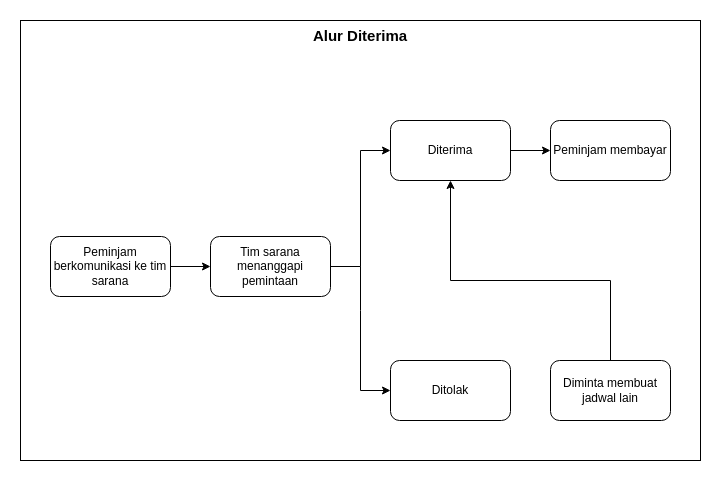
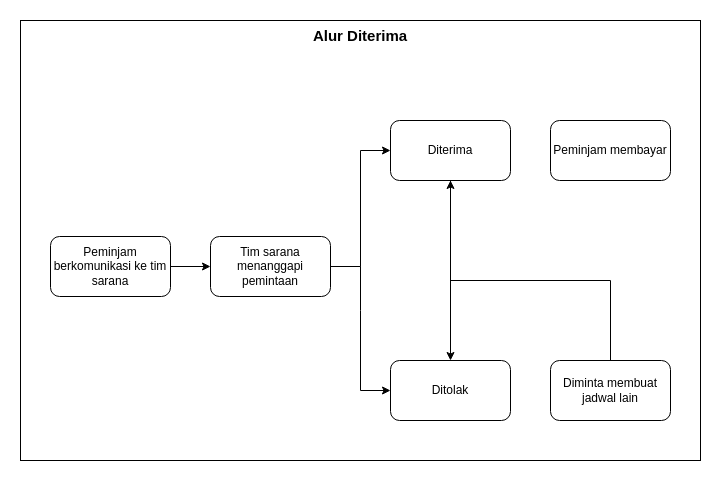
- <mxCell id="7" value="" style="edgeStyle=orthogonalEdgeStyle;rounded=0;orthogonalLoop=1;jettySize=auto;html=1;" edge="1" parent="1" source="8" target="11"><mxGeometry relative="1" as="geometry" /></mxCell>
+ <mxCell id="7" value="" style="edgeStyle=orthogonalEdgeStyle;rounded=0;orthogonalLoop=1;jettySize=auto;html=1;" edge="1" parent="1" source="8" target="9"><mxGeometry relative="1" as="geometry" /></mxCell>
